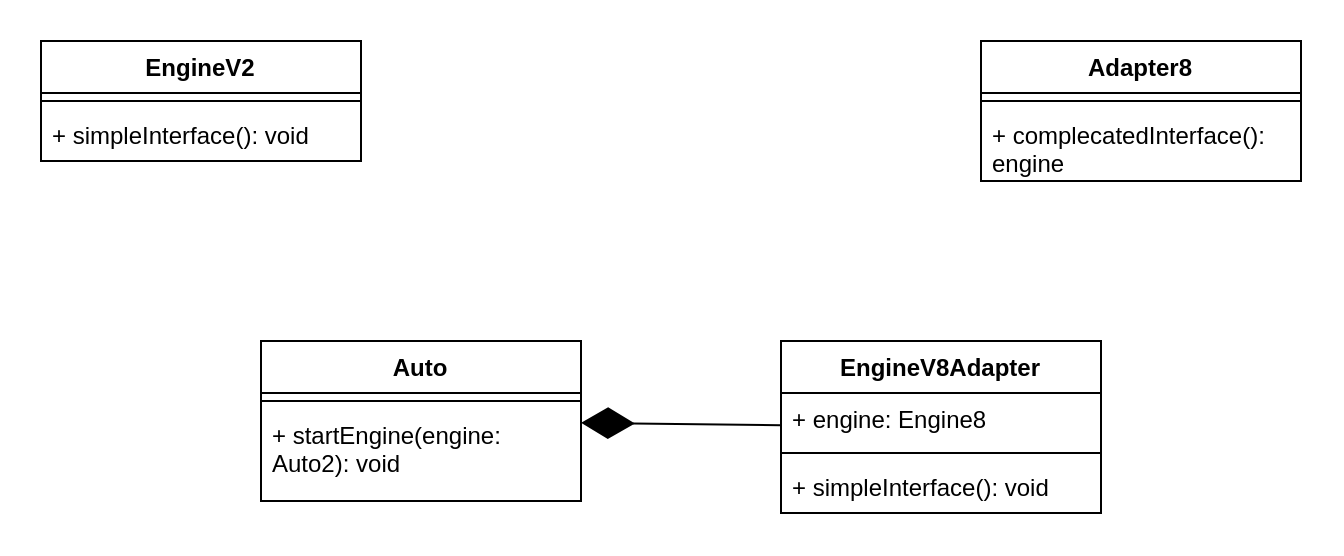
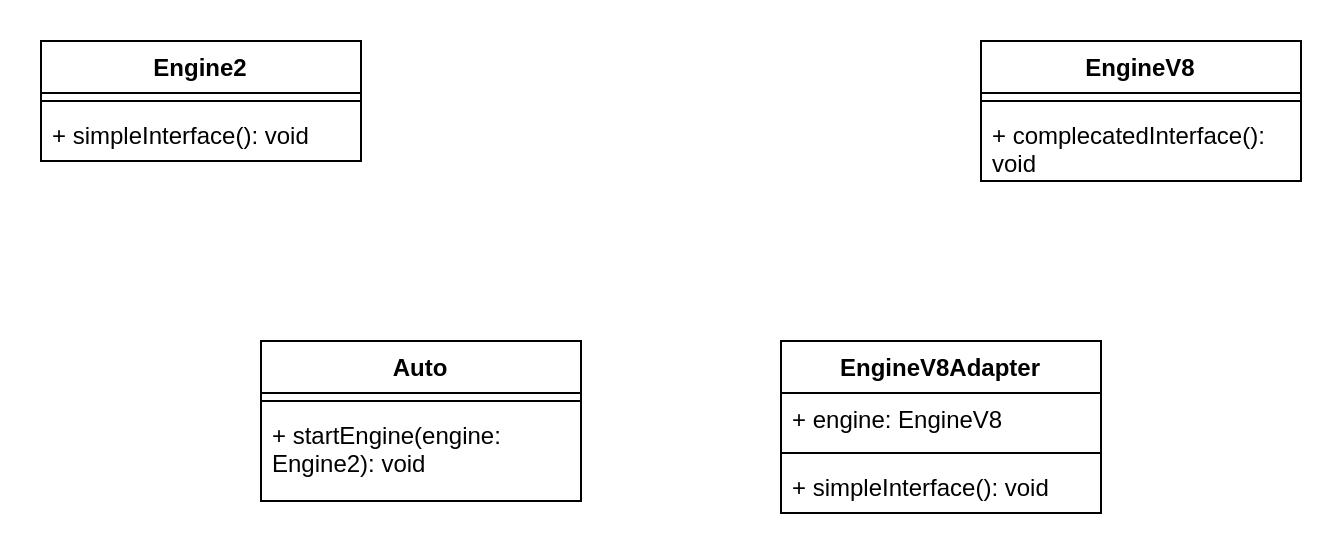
- <mxCell id="2" value="EngineV2" style="swimlane;fontStyle=1;align=center;verticalAlign=top;childLayout=stackLayout;horizontal=1;startSize=26;horizontalStack=0;resizeParent=1;resizeParentMax=0;resizeLast=0;collapsible=1;marginBottom=0;whiteSpace=wrap;html=1;" vertex="1" parent="1"><mxGeometry x="20" y="20" width="160" height="60" as="geometry" /></mxCell>
+ <mxCell id="2" value="Engine2" style="swimlane;fontStyle=1;align=center;verticalAlign=top;childLayout=stackLayout;horizontal=1;startSize=26;horizontalStack=0;resizeParent=1;resizeParentMax=0;resizeLast=0;collapsible=1;marginBottom=0;whiteSpace=wrap;html=1;" vertex="1" parent="1"><mxGeometry x="20" y="20" width="160" height="60" as="geometry" /></mxCell>
- <mxCell id="5" value="Adapter8" style="swimlane;fontStyle=1;align=center;verticalAlign=top;childLayout=stackLayout;horizontal=1;startSize=26;horizontalStack=0;resizeParent=1;resizeParentMax=0;resizeLast=0;collapsible=1;marginBottom=0;whiteSpace=wrap;html=1;" vertex="1" parent="1"><mxGeometry x="490" y="20" width="160" height="70" as="geometry" /></mxCell>
+ <mxCell id="5" value="EngineV8" style="swimlane;fontStyle=1;align=center;verticalAlign=top;childLayout=stackLayout;horizontal=1;startSize=26;horizontalStack=0;resizeParent=1;resizeParentMax=0;resizeLast=0;collapsible=1;marginBottom=0;whiteSpace=wrap;html=1;" vertex="1" parent="1"><mxGeometry x="490" y="20" width="160" height="70" as="geometry" /></mxCell>
- <mxCell id="7" value="+ complecatedInterface(): engine" style="text;strokeColor=none;fillColor=none;align=left;verticalAlign=top;spacingLeft=4;spacingRight=4;overflow=hidden;rotatable=0;points=[[0,0.5],[1,0.5]];portConstraint=eastwest;whiteSpace=wrap;html=1;" vertex="1" parent="5"><mxGeometry y="34" width="160" height="36" as="geometry" /></mxCell>
+ <mxCell id="7" value="+ complecatedInterface(): void" style="text;strokeColor=none;fillColor=none;align=left;verticalAlign=top;spacingLeft=4;spacingRight=4;overflow=hidden;rotatable=0;points=[[0,0.5],[1,0.5]];portConstraint=eastwest;whiteSpace=wrap;html=1;" vertex="1" parent="5"><mxGeometry y="34" width="160" height="36" as="geometry" /></mxCell>
- <mxCell id="9" value="+ engine: Engine8" style="text;strokeColor=none;fillColor=none;align=left;verticalAlign=top;spacingLeft=4;spacingRight=4;overflow=hidden;rotatable=0;points=[[0,0.5],[1,0.5]];portConstraint=eastwest;whiteSpace=wrap;html=1;" vertex="1" parent="8"><mxGeometry y="26" width="160" height="26" as="geometry" /></mxCell>
+ <mxCell id="9" value="+ engine: EngineV8" style="text;strokeColor=none;fillColor=none;align=left;verticalAlign=top;spacingLeft=4;spacingRight=4;overflow=hidden;rotatable=0;points=[[0,0.5],[1,0.5]];portConstraint=eastwest;whiteSpace=wrap;html=1;" vertex="1" parent="8"><mxGeometry y="26" width="160" height="26" as="geometry" /></mxCell>
- <mxCell id="15" value="" style="endArrow=diamondThin;endFill=1;endSize=24;html=1;rounded=0;" edge="1" parent="1" source="8" target="12"><mxGeometry width="160" relative="1" as="geometry"><mxPoint x="200" y="300" as="sourcePoint" /><mxPoint x="360" y="300" as="targetPoint" /></mxGeometry></mxCell>
- <mxCell id="14" value="+ startEngine(engine: Auto2): void&amp;nbsp;" style="text;strokeColor=none;fillColor=none;align=left;verticalAlign=top;spacingLeft=4;spacingRight=4;overflow=hidden;rotatable=0;points=[[0,0.5],[1,0.5]];portConstraint=eastwest;whiteSpace=wrap;html=1;" vertex="1" parent="12"><mxGeometry y="34" width="160" height="46" as="geometry" /></mxCell>
+ <mxCell id="14" value="+ startEngine(engine: Engine2): void&amp;nbsp;" style="text;strokeColor=none;fillColor=none;align=left;verticalAlign=top;spacingLeft=4;spacingRight=4;overflow=hidden;rotatable=0;points=[[0,0.5],[1,0.5]];portConstraint=eastwest;whiteSpace=wrap;html=1;" vertex="1" parent="12"><mxGeometry y="34" width="160" height="46" as="geometry" /></mxCell>
